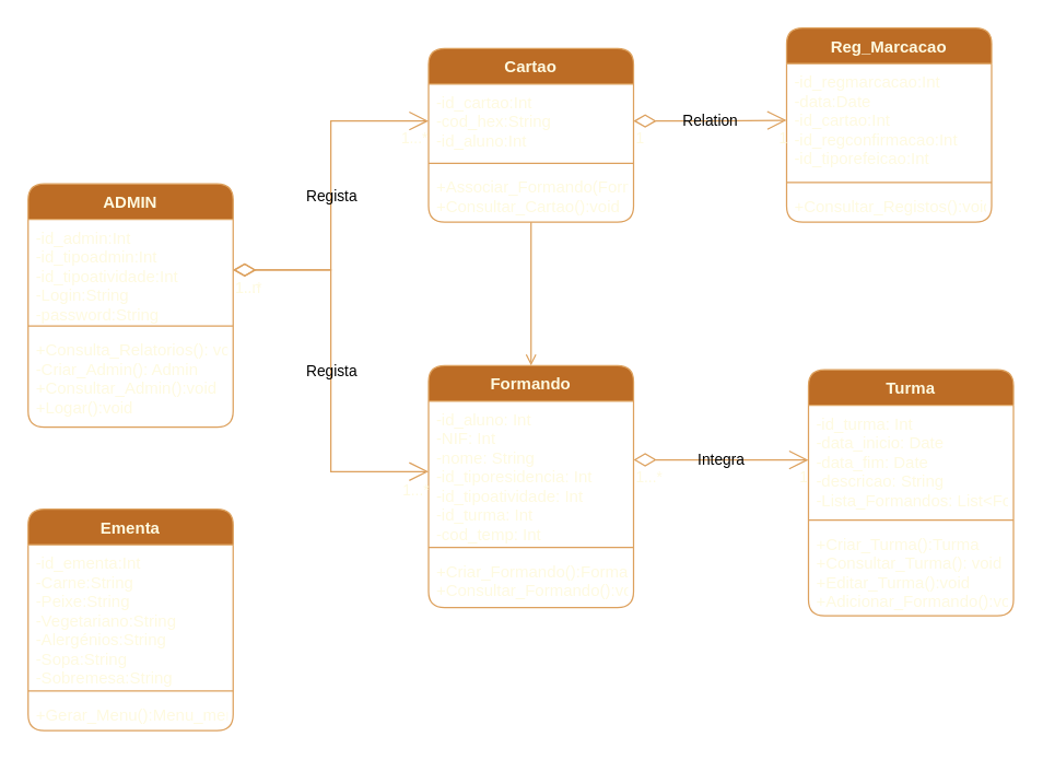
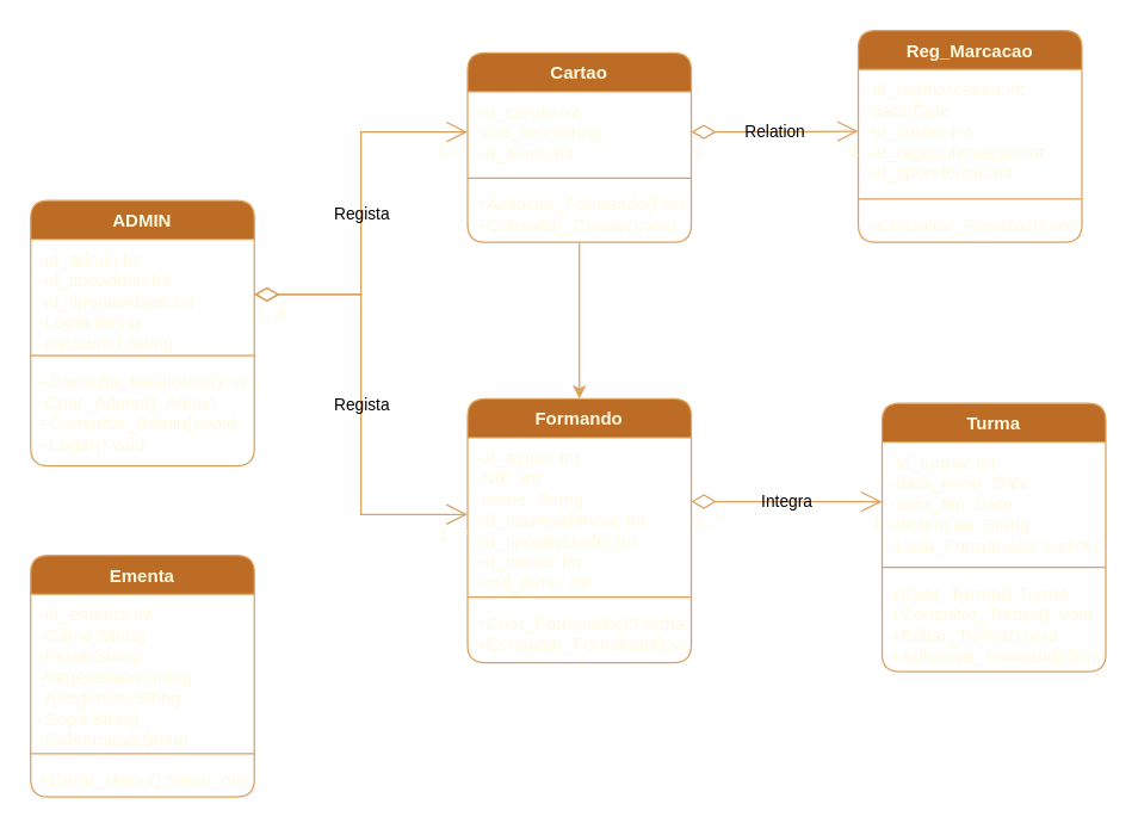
- <mxCell id="18" style="edgeStyle=orthogonalEdgeStyle;rounded=0;orthogonalLoop=1;jettySize=auto;html=1;labelBackgroundColor=none;strokeColor=#DDA15E;fontColor=default;endArrow=open;" edge="1" parent="1" source="19" target="2"><mxGeometry relative="1" as="geometry" /></mxCell>
+ <mxCell id="18" style="edgeStyle=orthogonalEdgeStyle;rounded=0;orthogonalLoop=1;jettySize=auto;html=1;labelBackgroundColor=none;strokeColor=#DDA15E;fontColor=default;" edge="1" parent="1" source="19" target="2"><mxGeometry relative="1" as="geometry" /></mxCell>
